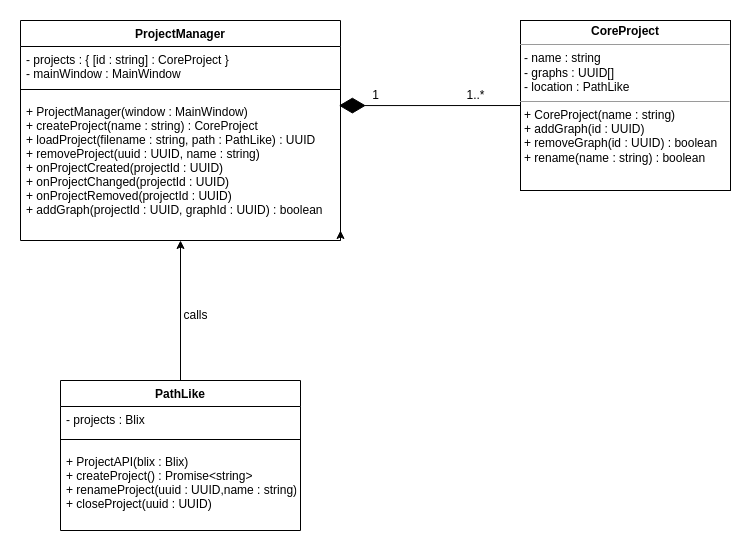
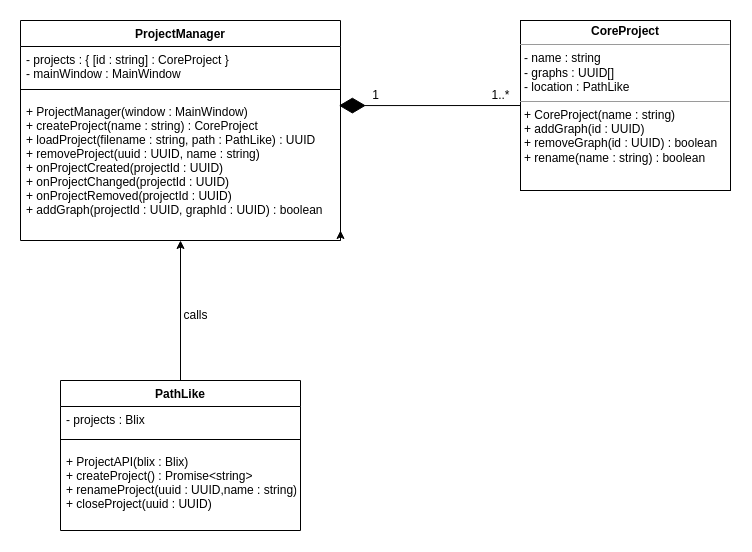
- <mxCell id="9" value="1..*" style="text;html=1;align=center;verticalAlign=middle;resizable=0;points=[];autosize=1;strokeColor=none;fillColor=none;" parent="1" vertex="1"><mxGeometry x="455" y="80" width="40" height="30" as="geometry" /></mxCell>
+ <mxCell id="9" value="1..*" style="text;html=1;align=center;verticalAlign=middle;resizable=0;points=[];autosize=1;strokeColor=none;fillColor=none;" parent="1" vertex="1"><mxGeometry x="480" y="80" width="40" height="30" as="geometry" /></mxCell>
